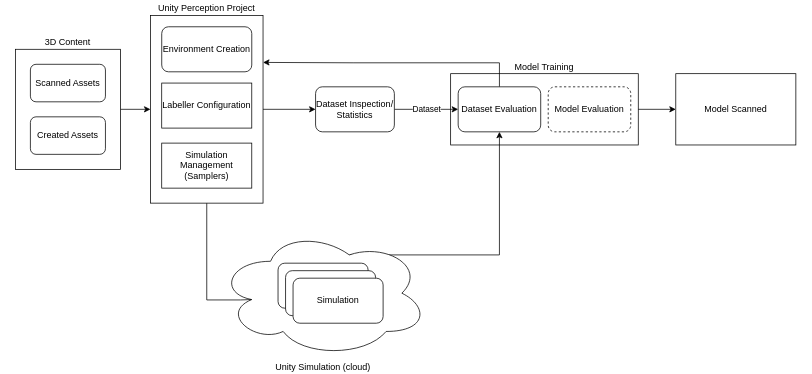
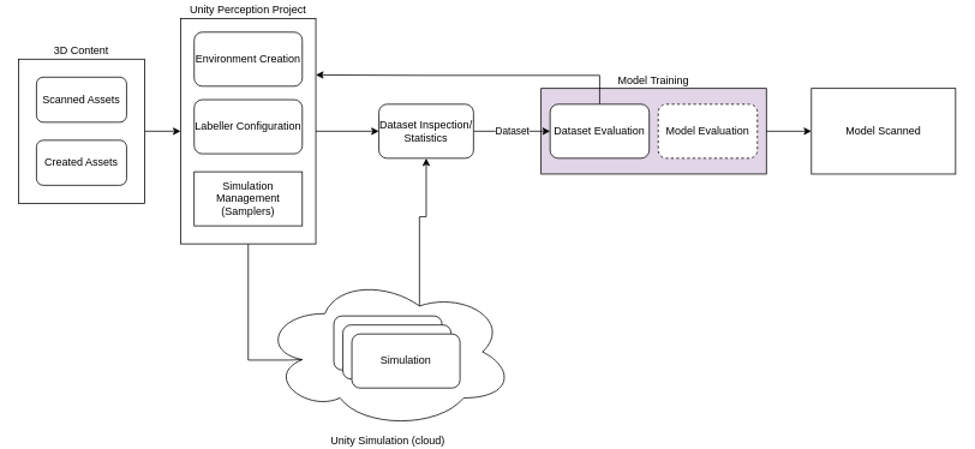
- <mxCell id="13" value="Labeller Configuration" style="whiteSpace=wrap;html=1;rounded=0;" vertex="1" parent="1"><mxGeometry x="215" y="110" width="120" height="60" as="geometry" /></mxCell>
+ <mxCell id="13" value="Labeller Configuration" style="rounded=1;whiteSpace=wrap;html=1;" vertex="1" parent="1"><mxGeometry x="215" y="110" width="120" height="60" as="geometry" /></mxCell>
- <mxCell id="2" value="Model Training" style="rounded=0;whiteSpace=wrap;html=1;labelPosition=center;verticalLabelPosition=top;align=center;verticalAlign=bottom;" vertex="1" parent="1"><mxGeometry x="600" y="97.5" width="250" height="95" as="geometry" /></mxCell>
+ <mxCell id="2" value="Model Training" style="rounded=0;whiteSpace=wrap;html=1;labelPosition=center;verticalLabelPosition=top;align=center;verticalAlign=bottom;fillColor=#e1d5e7;" vertex="1" parent="1"><mxGeometry x="600" y="97.5" width="250" height="95" as="geometry" /></mxCell>
- <mxCell id="3" style="edgeStyle=orthogonalEdgeStyle;rounded=0;orthogonalLoop=1;jettySize=auto;html=1;exitX=0.625;exitY=0.2;exitDx=0;exitDy=0;exitPerimeter=0;" edge="1" parent="1" source="4" target="21"><mxGeometry relative="1" as="geometry"><mxPoint x="480" y="195" as="targetPoint" /></mxGeometry></mxCell>
+ <mxCell id="3" style="edgeStyle=orthogonalEdgeStyle;rounded=0;orthogonalLoop=1;jettySize=auto;html=1;exitX=0.625;exitY=0.2;exitDx=0;exitDy=0;exitPerimeter=0;entryX=0.5;entryY=1;entryDx=0;entryDy=0;" edge="1" parent="1" source="4" target="19"><mxGeometry relative="1" as="geometry"><mxPoint x="480" y="195" as="targetPoint" /></mxGeometry></mxCell>
